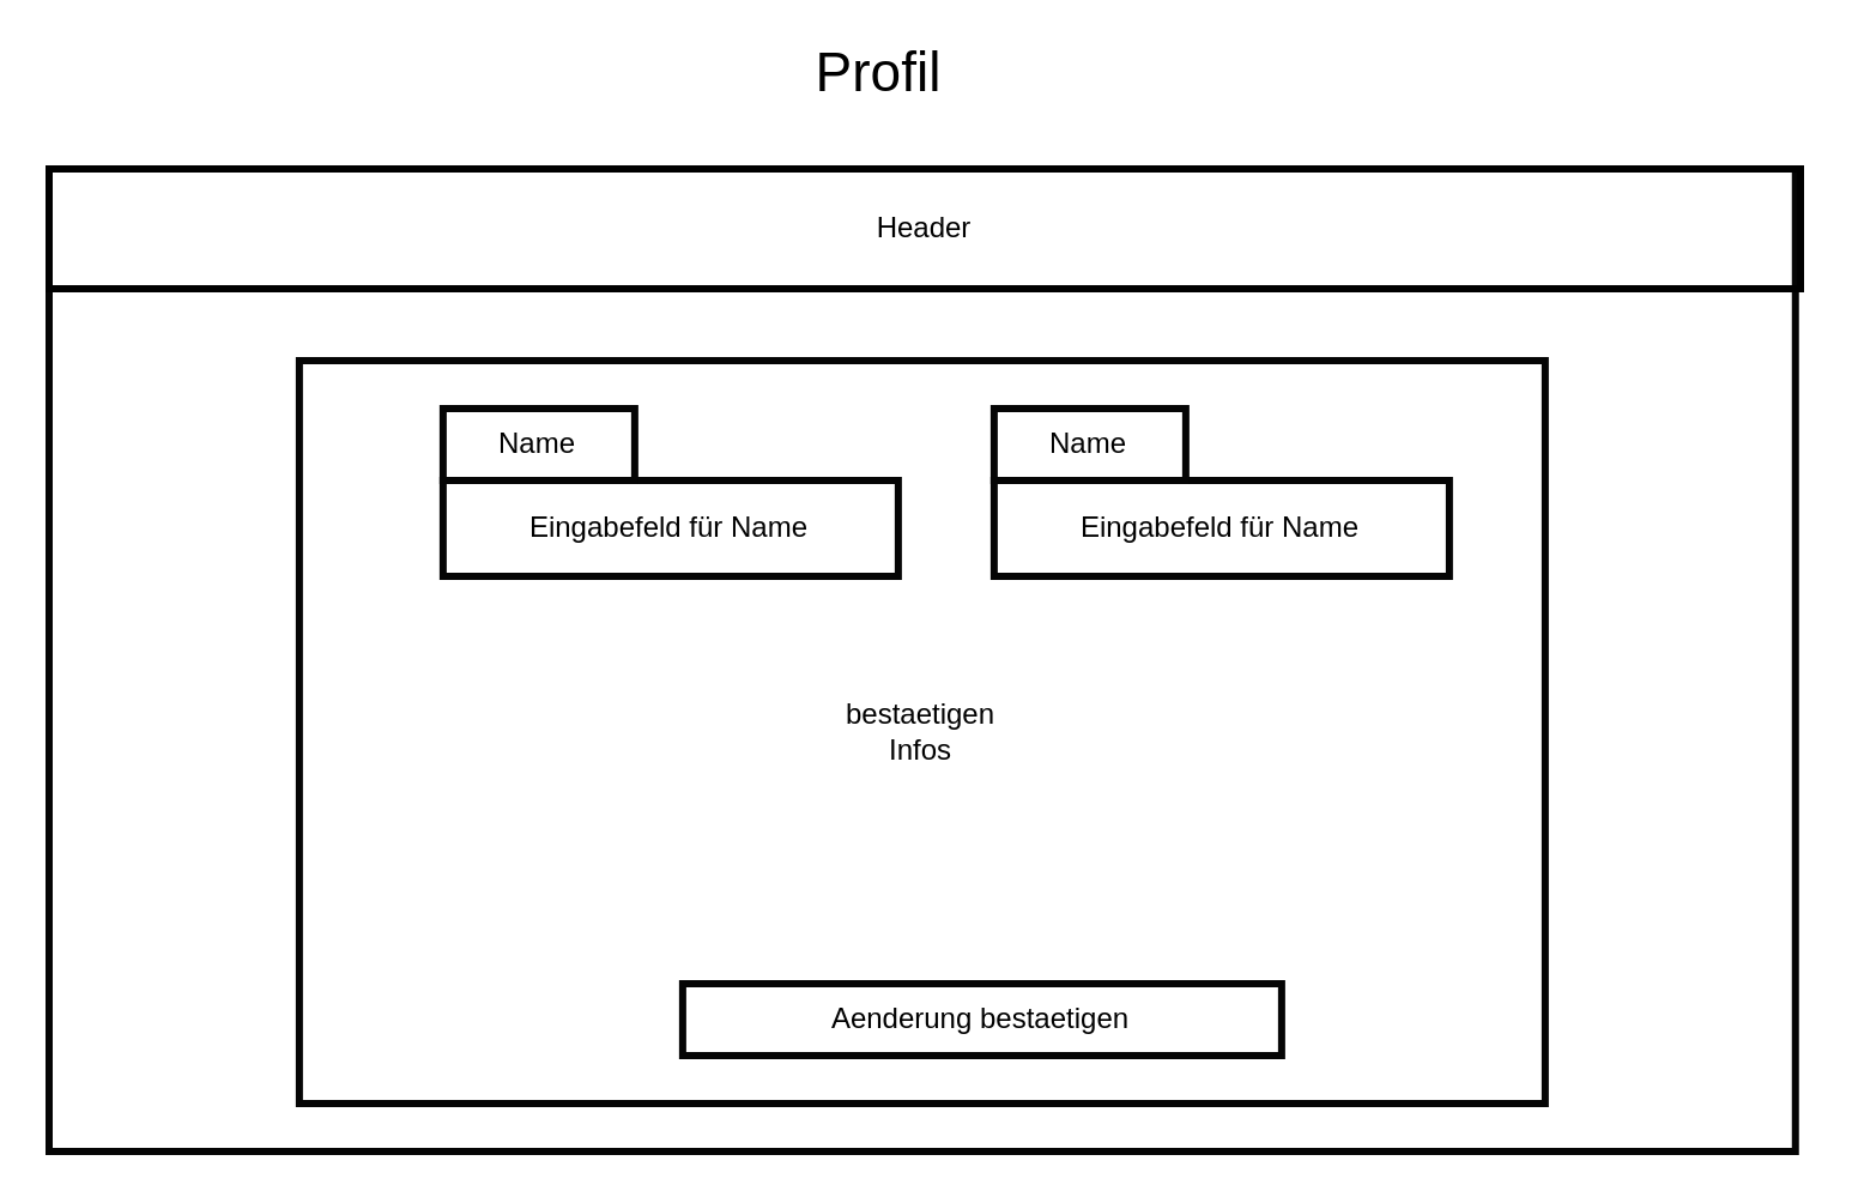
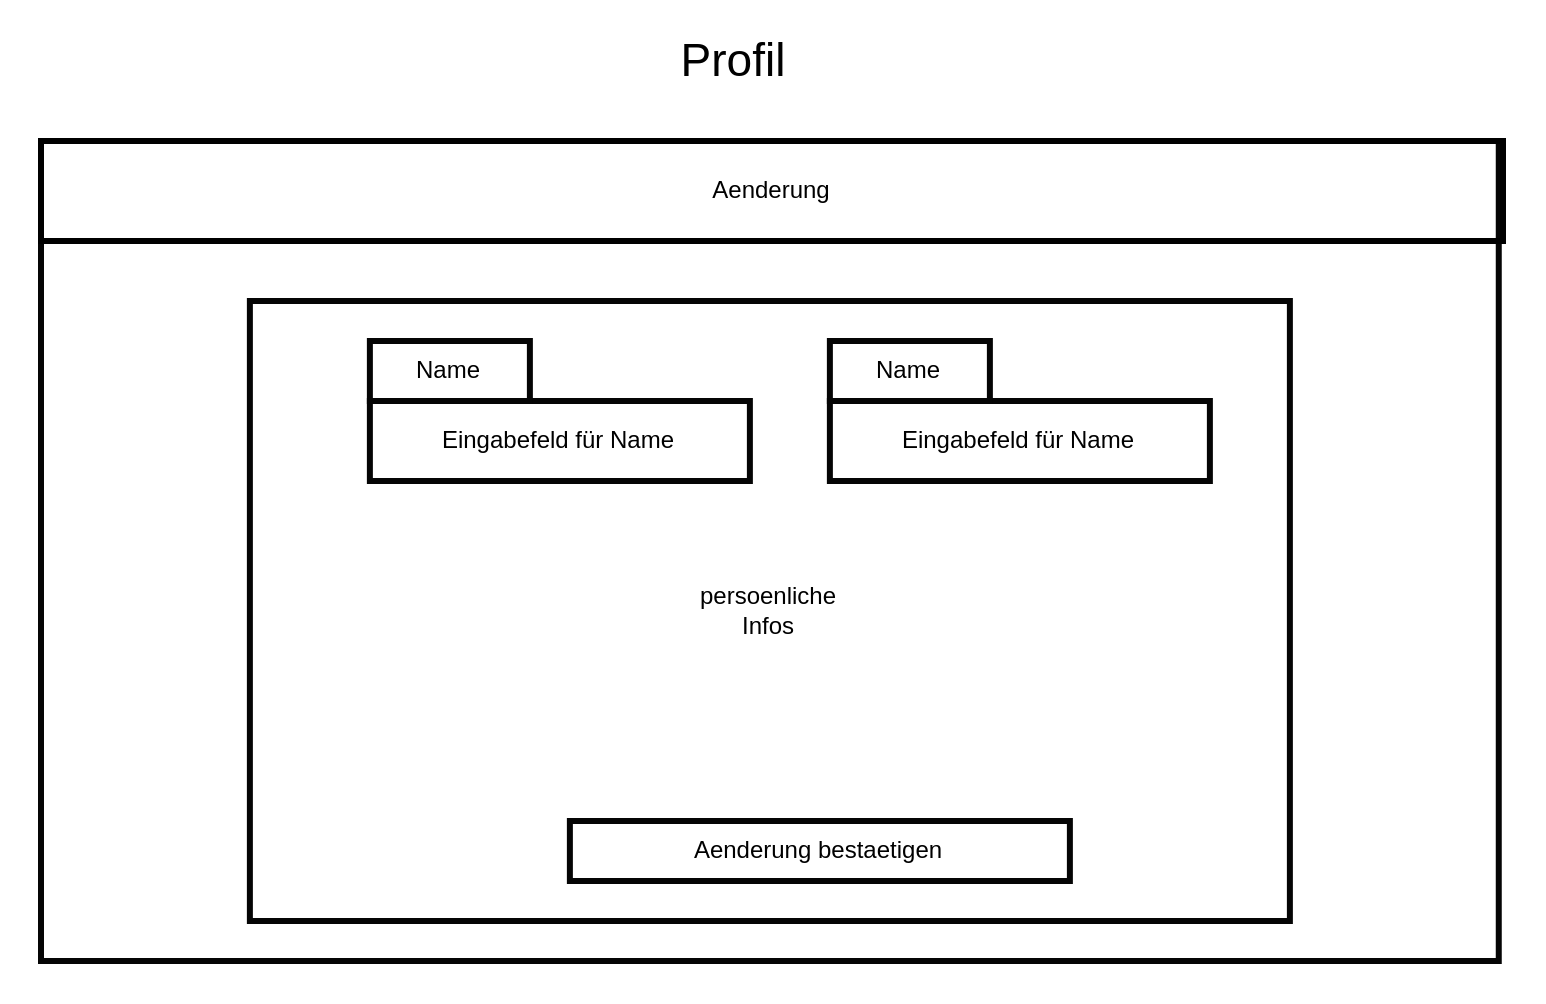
- <mxCell id="4" value="Header" style="rounded=0;whiteSpace=wrap;html=1;fillColor=none;gradientColor=none;strokeWidth=3;strokeColor=#000000;" parent="1" vertex="1"><mxGeometry x="20" y="70" width="731" height="50" as="geometry" /></mxCell>
+ <mxCell id="4" value="Aenderung" style="rounded=0;whiteSpace=wrap;html=1;fillColor=none;gradientColor=none;strokeWidth=3;strokeColor=#000000;" parent="1" vertex="1"><mxGeometry x="20" y="70" width="731" height="50" as="geometry" /></mxCell>
- <mxCell id="5" value="bestaetigen&lt;br&gt;Infos" style="rounded=0;whiteSpace=wrap;html=1;strokeColor=#050505;strokeWidth=3;fillColor=none;gradientColor=none;" vertex="1" parent="1"><mxGeometry x="124.44" y="150" width="520" height="310" as="geometry" /></mxCell>
+ <mxCell id="5" value="persoenliche&lt;br&gt;Infos" style="rounded=0;whiteSpace=wrap;html=1;strokeColor=#050505;strokeWidth=3;fillColor=none;gradientColor=none;" vertex="1" parent="1"><mxGeometry x="124.44" y="150" width="520" height="310" as="geometry" /></mxCell>
